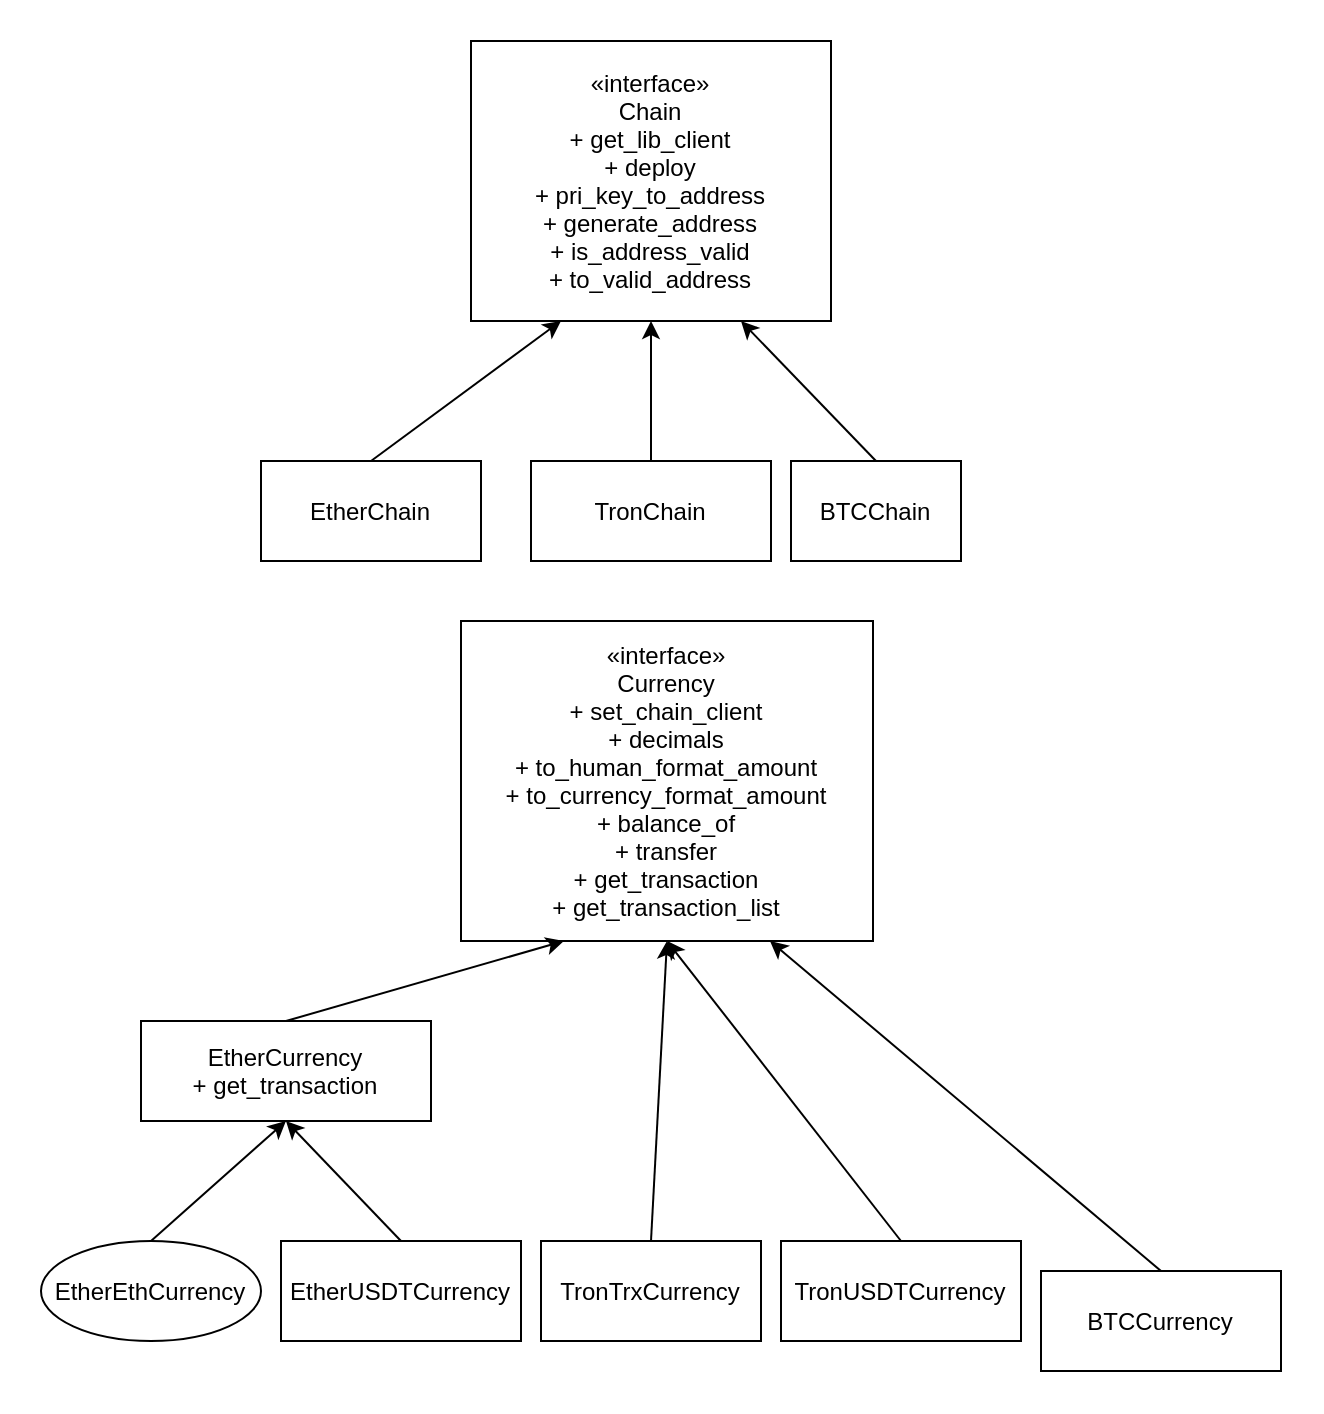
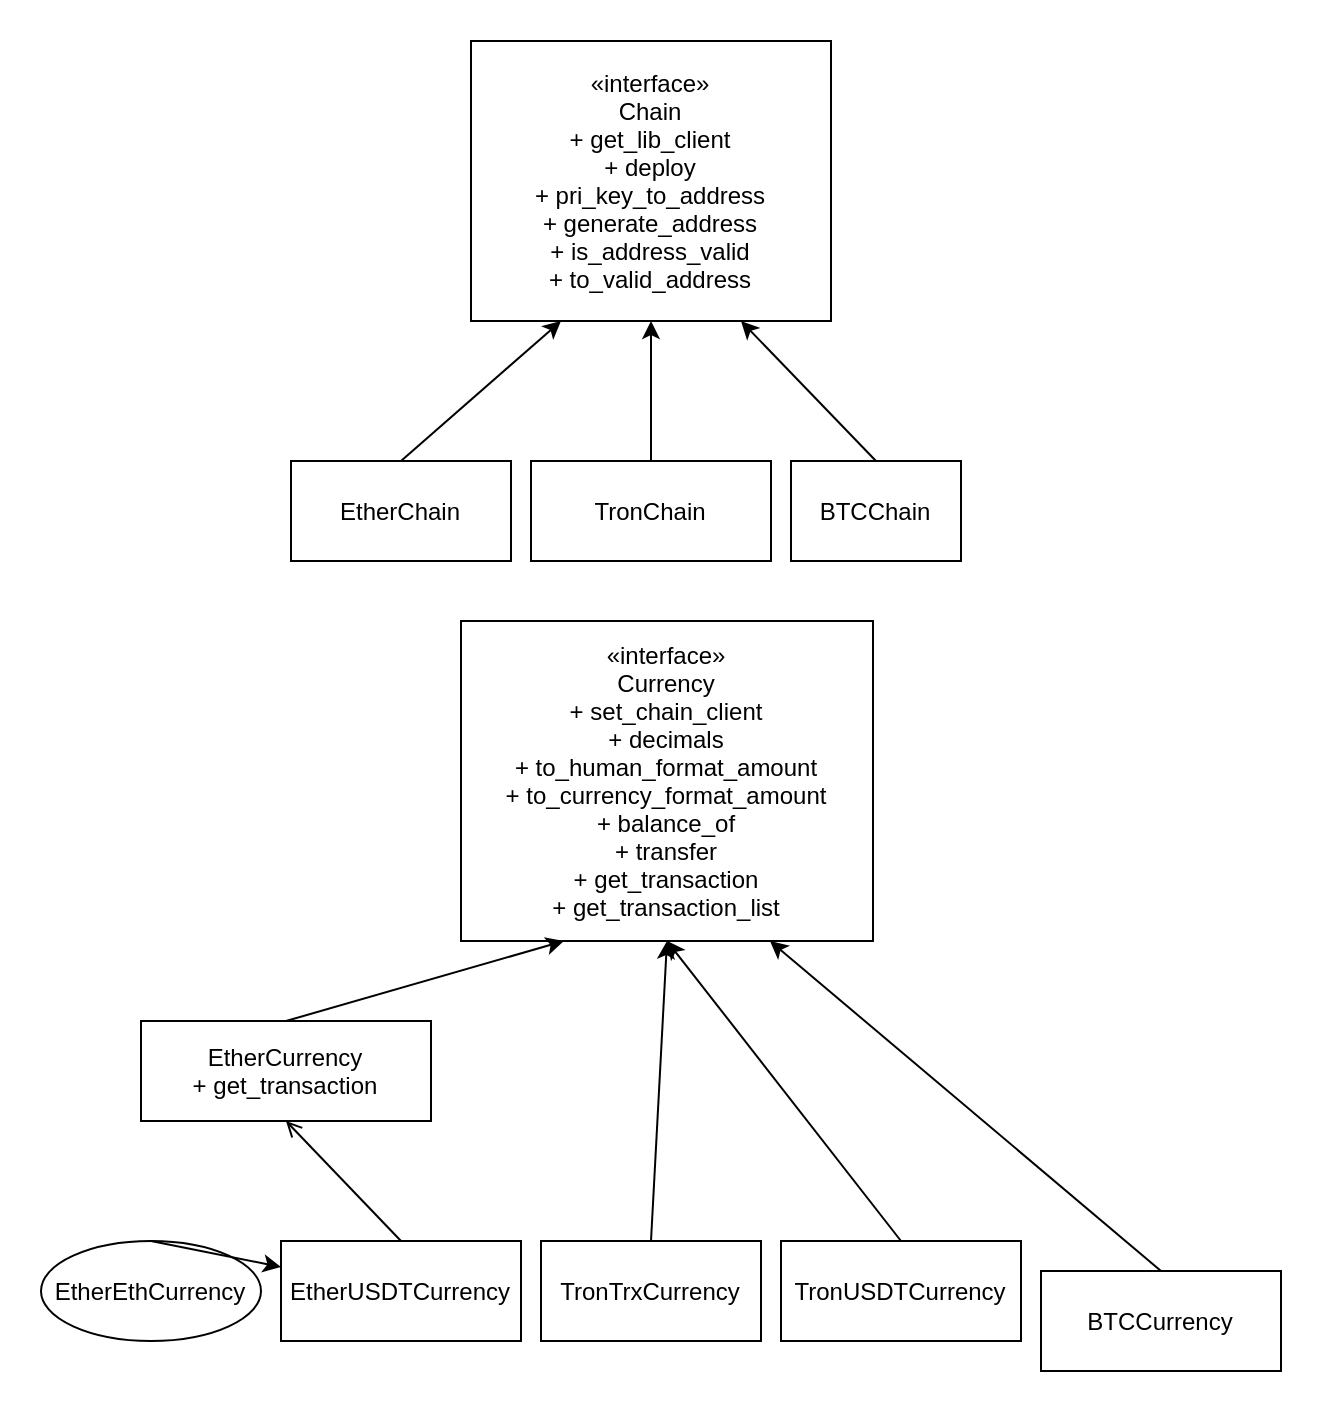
- <mxCell id="4" value="EtherChain" style="" vertex="1" parent="1"><mxGeometry x="130" y="230" width="110" height="50" as="geometry" /></mxCell>
+ <mxCell id="4" value="EtherChain" style="" vertex="1" parent="1"><mxGeometry x="145" y="230" width="110" height="50" as="geometry" /></mxCell>
- <mxCell id="13" value="" style="endArrow=classic;html=1;entryX=0.5;entryY=1;entryDx=0;entryDy=0;exitX=0.5;exitY=0;exitDx=0;exitDy=0;" edge="1" parent="1" source="9" target="7"><mxGeometry width="50" height="50" relative="1" as="geometry"><mxPoint x="135" y="520" as="sourcePoint" /><mxPoint x="220" y="480" as="targetPoint" /></mxGeometry></mxCell>
+ <mxCell id="13" value="" style="endArrow=open;html=1;entryX=0.5;entryY=1;entryDx=0;entryDy=0;exitX=0.5;exitY=0;exitDx=0;exitDy=0;" edge="1" parent="1" source="9" target="7"><mxGeometry width="50" height="50" relative="1" as="geometry"><mxPoint x="135" y="520" as="sourcePoint" /><mxPoint x="220" y="480" as="targetPoint" /></mxGeometry></mxCell>
- <mxCell id="14" value="" style="endArrow=classic;html=1;entryX=0.5;entryY=1;entryDx=0;entryDy=0;exitX=0.5;exitY=0;exitDx=0;exitDy=0;" edge="1" parent="1" source="8" target="7"><mxGeometry width="50" height="50" relative="1" as="geometry"><mxPoint x="145" y="530" as="sourcePoint" /><mxPoint x="230" y="490" as="targetPoint" /></mxGeometry></mxCell>
+ <mxCell id="14" value="" style="endArrow=classic;html=1;exitX=0.5;exitY=0;exitDx=0;exitDy=0;" edge="1" parent="1" source="8" target="9"><mxGeometry width="50" height="50" relative="1" as="geometry"><mxPoint x="145" y="530" as="sourcePoint" /><mxPoint x="230" y="490" as="targetPoint" /></mxGeometry></mxCell>
